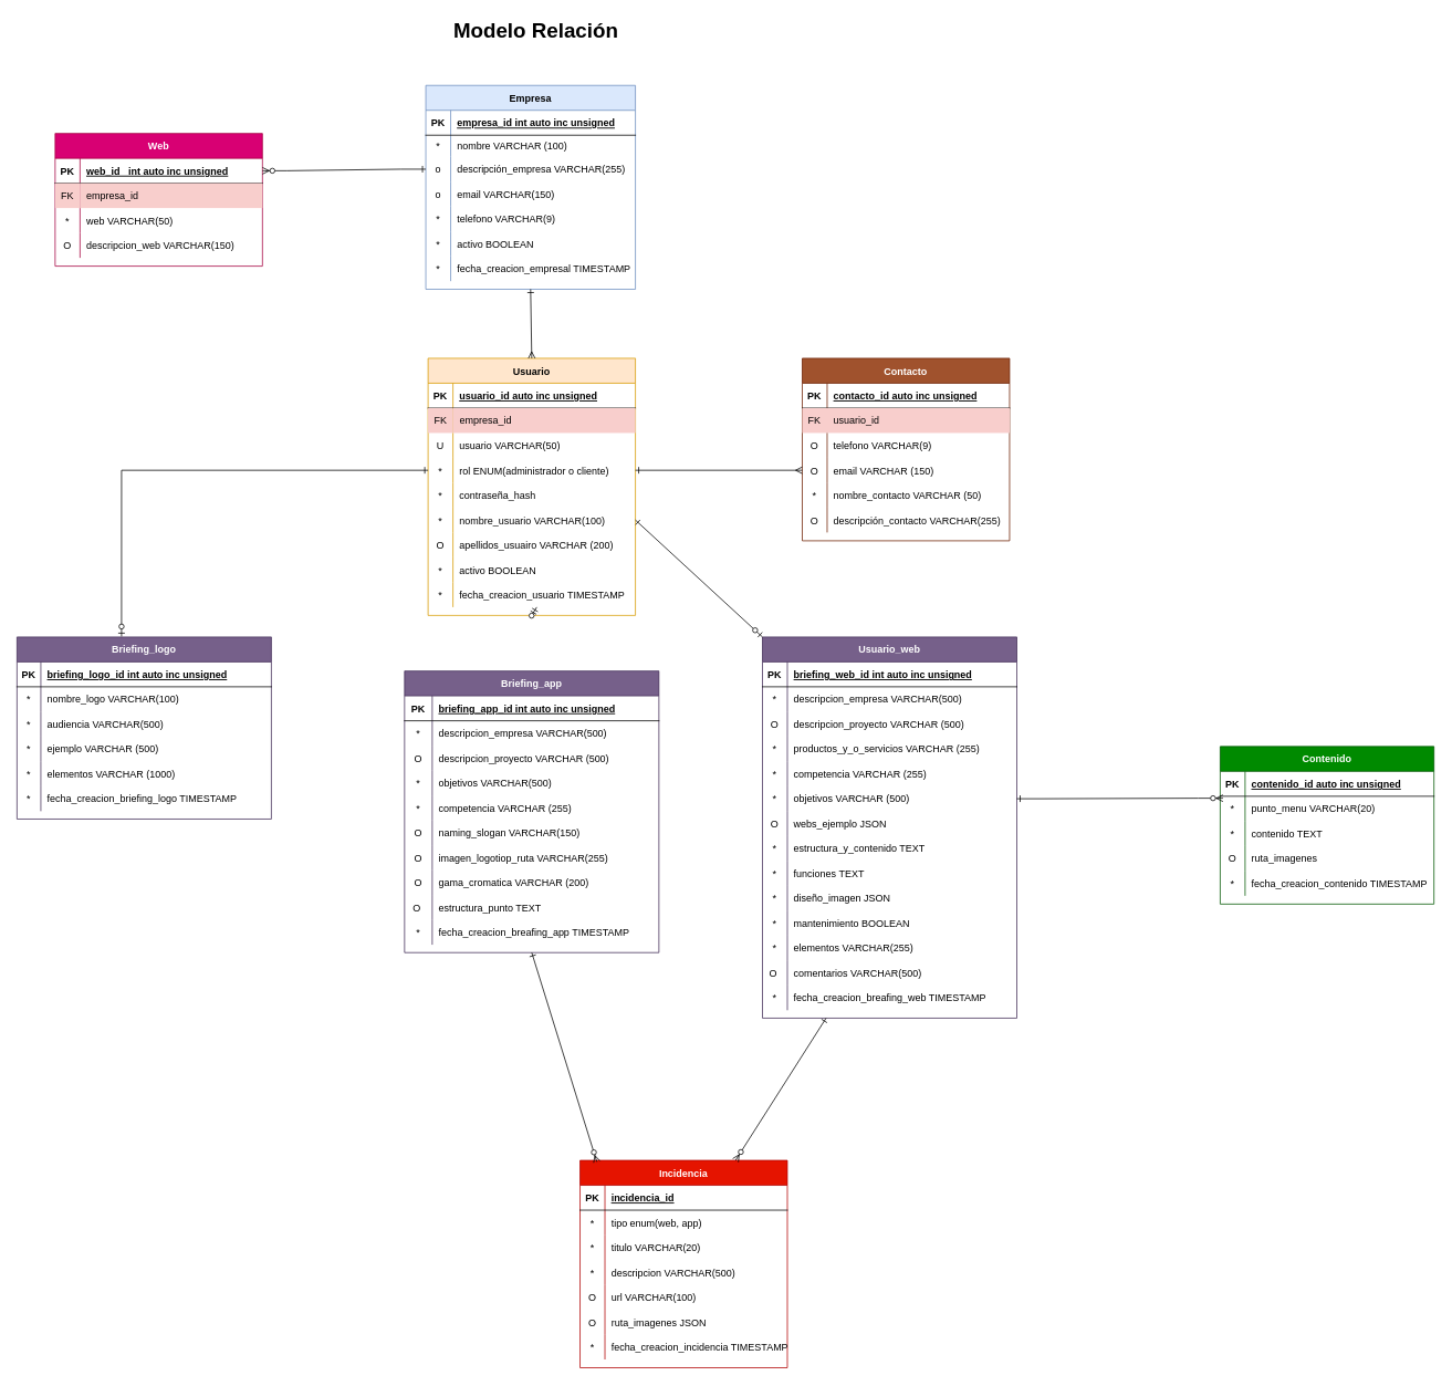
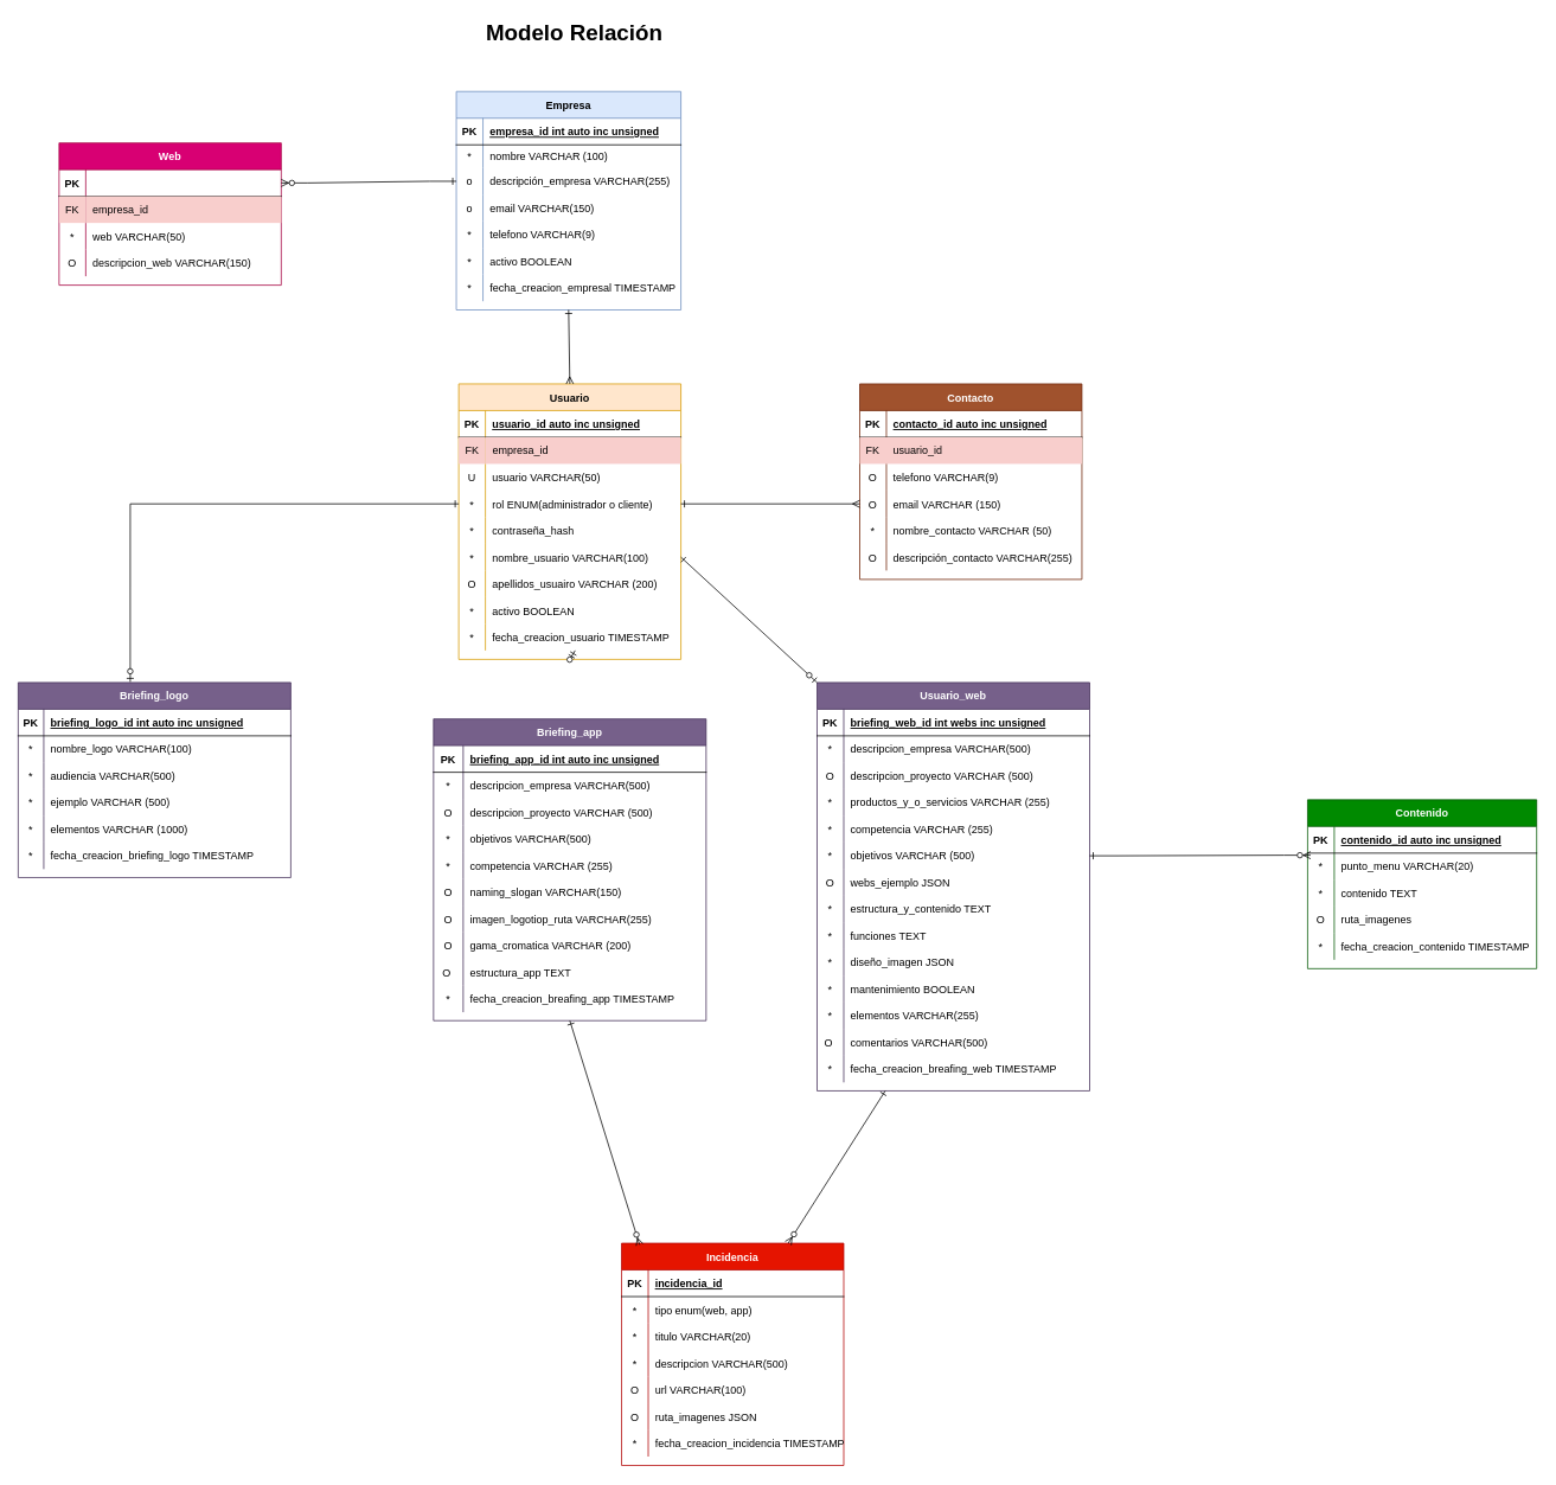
- <mxCell id="156" value="web_id   int auto inc unsigned" style="shape=partialRectangle;overflow=hidden;connectable=0;fillColor=none;top=0;left=0;bottom=0;right=0;align=left;spacingLeft=6;fontStyle=5;" parent="154" vertex="1"><mxGeometry x="30" width="220" height="30" as="geometry"><mxRectangle width="220" height="30" as="alternateBounds" /></mxGeometry></mxCell>
- <mxCell id="75" value="briefing_web_id int auto inc unsigned" style="shape=partialRectangle;overflow=hidden;connectable=0;fillColor=none;top=0;left=0;bottom=0;right=0;align=left;spacingLeft=6;fontStyle=5;" parent="73" vertex="1"><mxGeometry x="30" width="276.75" height="30" as="geometry"><mxRectangle width="276.75" height="30" as="alternateBounds" /></mxGeometry></mxCell>
+ <mxCell id="75" value="briefing_web_id int webs inc unsigned" style="shape=partialRectangle;overflow=hidden;connectable=0;fillColor=none;top=0;left=0;bottom=0;right=0;align=left;spacingLeft=6;fontStyle=5;" parent="73" vertex="1"><mxGeometry x="30" width="276.75" height="30" as="geometry"><mxRectangle width="276.75" height="30" as="alternateBounds" /></mxGeometry></mxCell>
- <mxCell id="193" value="estructura_punto TEXT" style="shape=partialRectangle;connectable=0;fillColor=none;top=0;left=0;bottom=0;right=0;align=left;spacingLeft=6;overflow=hidden;" parent="191" vertex="1"><mxGeometry x="33.37" width="273.38" height="30" as="geometry"><mxRectangle width="273.38" height="30" as="alternateBounds" /></mxGeometry></mxCell>
+ <mxCell id="193" value="estructura_app TEXT" style="shape=partialRectangle;connectable=0;fillColor=none;top=0;left=0;bottom=0;right=0;align=left;spacingLeft=6;overflow=hidden;" parent="191" vertex="1"><mxGeometry x="33.37" width="273.38" height="30" as="geometry"><mxRectangle width="273.38" height="30" as="alternateBounds" /></mxGeometry></mxCell>
